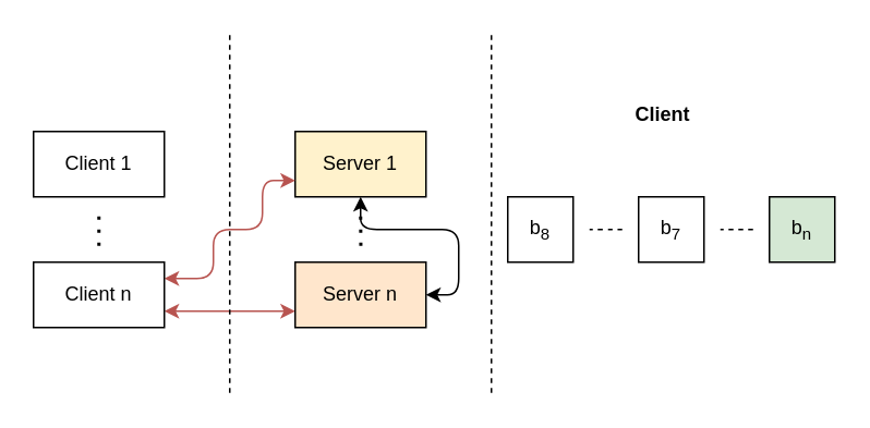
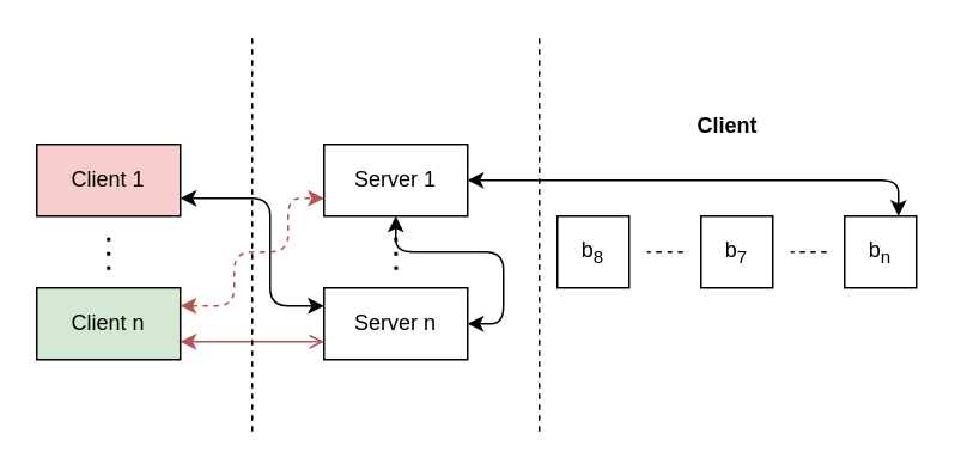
- <mxCell id="3" value="Client 1" style="rounded=0;whiteSpace=wrap;html=1;" parent="1" vertex="1"><mxGeometry x="20" y="80" width="80" height="40" as="geometry" /></mxCell>
+ <mxCell id="3" value="Client 1" style="rounded=0;whiteSpace=wrap;html=1;fillColor=#f8cecc;" parent="1" vertex="1"><mxGeometry x="20" y="80" width="80" height="40" as="geometry" /></mxCell>
- <mxCell id="5" value="Server 1" style="rounded=0;whiteSpace=wrap;html=1;fillColor=#fff2cc;" parent="1" vertex="1"><mxGeometry x="180" y="80" width="80" height="40" as="geometry" /></mxCell>
+ <mxCell id="5" value="Server 1" style="rounded=0;whiteSpace=wrap;html=1;" parent="1" vertex="1"><mxGeometry x="180" y="80" width="80" height="40" as="geometry" /></mxCell>
+ <mxCell id="4" style="edgeStyle=orthogonalEdgeStyle;rounded=1;orthogonalLoop=1;jettySize=auto;html=1;exitX=1;exitY=0.5;exitDx=0;exitDy=0;entryX=0.75;entryY=0;entryDx=0;entryDy=0;startArrow=classic;startFill=1;" edge="1" parent="1" source="5" target="16"><mxGeometry relative="1" as="geometry" /></mxCell>
+ <mxCell id="2" style="edgeStyle=orthogonalEdgeStyle;rounded=1;orthogonalLoop=1;jettySize=auto;html=1;exitX=1;exitY=0.75;exitDx=0;exitDy=0;entryX=0;entryY=0.25;entryDx=0;entryDy=0;startArrow=classic;startFill=1;" edge="1" parent="1" source="3" target="12"><mxGeometry relative="1" as="geometry"><Array as="points"><mxPoint x="150" y="110" /><mxPoint x="150" y="170" /></Array></mxGeometry></mxCell>
- <mxCell id="7" style="edgeStyle=orthogonalEdgeStyle;rounded=1;orthogonalLoop=1;jettySize=auto;html=1;exitX=1;exitY=0.25;exitDx=0;exitDy=0;entryX=0;entryY=0.75;entryDx=0;entryDy=0;startArrow=classic;startFill=1;fillColor=#f8cecc;strokeColor=#b85450;" edge="1" parent="1" source="8" target="5"><mxGeometry relative="1" as="geometry"><Array as="points"><mxPoint x="130" y="170" /><mxPoint x="130" y="140" /><mxPoint x="160" y="140" /><mxPoint x="160" y="110" /></Array></mxGeometry></mxCell>
+ <mxCell id="7" style="edgeStyle=orthogonalEdgeStyle;rounded=1;orthogonalLoop=1;jettySize=auto;html=1;exitX=1;exitY=0.25;exitDx=0;exitDy=0;entryX=0;entryY=0.75;entryDx=0;entryDy=0;startArrow=classic;startFill=1;fillColor=#f8cecc;strokeColor=#b85450;dashed=1;" edge="1" parent="1" source="8" target="5"><mxGeometry relative="1" as="geometry"><Array as="points"><mxPoint x="130" y="170" /><mxPoint x="130" y="140" /><mxPoint x="160" y="140" /><mxPoint x="160" y="110" /></Array></mxGeometry></mxCell>
- <mxCell id="16" value="b&lt;sub&gt;n&lt;/sub&gt;" style="rounded=0;whiteSpace=wrap;html=1;fillColor=#d5e8d4;" vertex="1" parent="1"><mxGeometry x="470" y="120" width="40" height="40" as="geometry" /></mxCell>
+ <mxCell id="16" value="b&lt;sub&gt;n&lt;/sub&gt;" style="rounded=0;whiteSpace=wrap;html=1;" vertex="1" parent="1"><mxGeometry x="470" y="120" width="40" height="40" as="geometry" /></mxCell>
- <mxCell id="8" value="Client n" style="rounded=0;whiteSpace=wrap;html=1;" parent="1" vertex="1"><mxGeometry x="20" y="160" width="80" height="40" as="geometry" /></mxCell>
+ <mxCell id="8" value="Client n" style="rounded=0;whiteSpace=wrap;html=1;fillColor=#d5e8d4;" parent="1" vertex="1"><mxGeometry x="20" y="160" width="80" height="40" as="geometry" /></mxCell>
- <mxCell id="12" value="Server n" style="rounded=0;whiteSpace=wrap;html=1;fillColor=#ffe6cc;" parent="1" vertex="1"><mxGeometry x="180" y="160" width="80" height="40" as="geometry" /></mxCell>
+ <mxCell id="12" value="Server n" style="rounded=0;whiteSpace=wrap;html=1;" parent="1" vertex="1"><mxGeometry x="180" y="160" width="80" height="40" as="geometry" /></mxCell>
- <mxCell id="6" style="edgeStyle=orthogonalEdgeStyle;rounded=1;orthogonalLoop=1;jettySize=auto;html=1;exitX=1;exitY=0.75;exitDx=0;exitDy=0;entryX=0;entryY=0.75;entryDx=0;entryDy=0;startArrow=classic;startFill=1;fillColor=#f8cecc;strokeColor=#b85450;" edge="1" parent="1" source="8" target="12"><mxGeometry relative="1" as="geometry" /></mxCell>
+ <mxCell id="6" style="edgeStyle=orthogonalEdgeStyle;rounded=1;orthogonalLoop=1;jettySize=auto;html=1;exitX=1;exitY=0.75;exitDx=0;exitDy=0;entryX=0;entryY=0.75;entryDx=0;entryDy=0;startArrow=classic;startFill=1;fillColor=#f8cecc;strokeColor=#b85450;endArrow=open;" edge="1" parent="1" source="8" target="12"><mxGeometry relative="1" as="geometry" /></mxCell>
